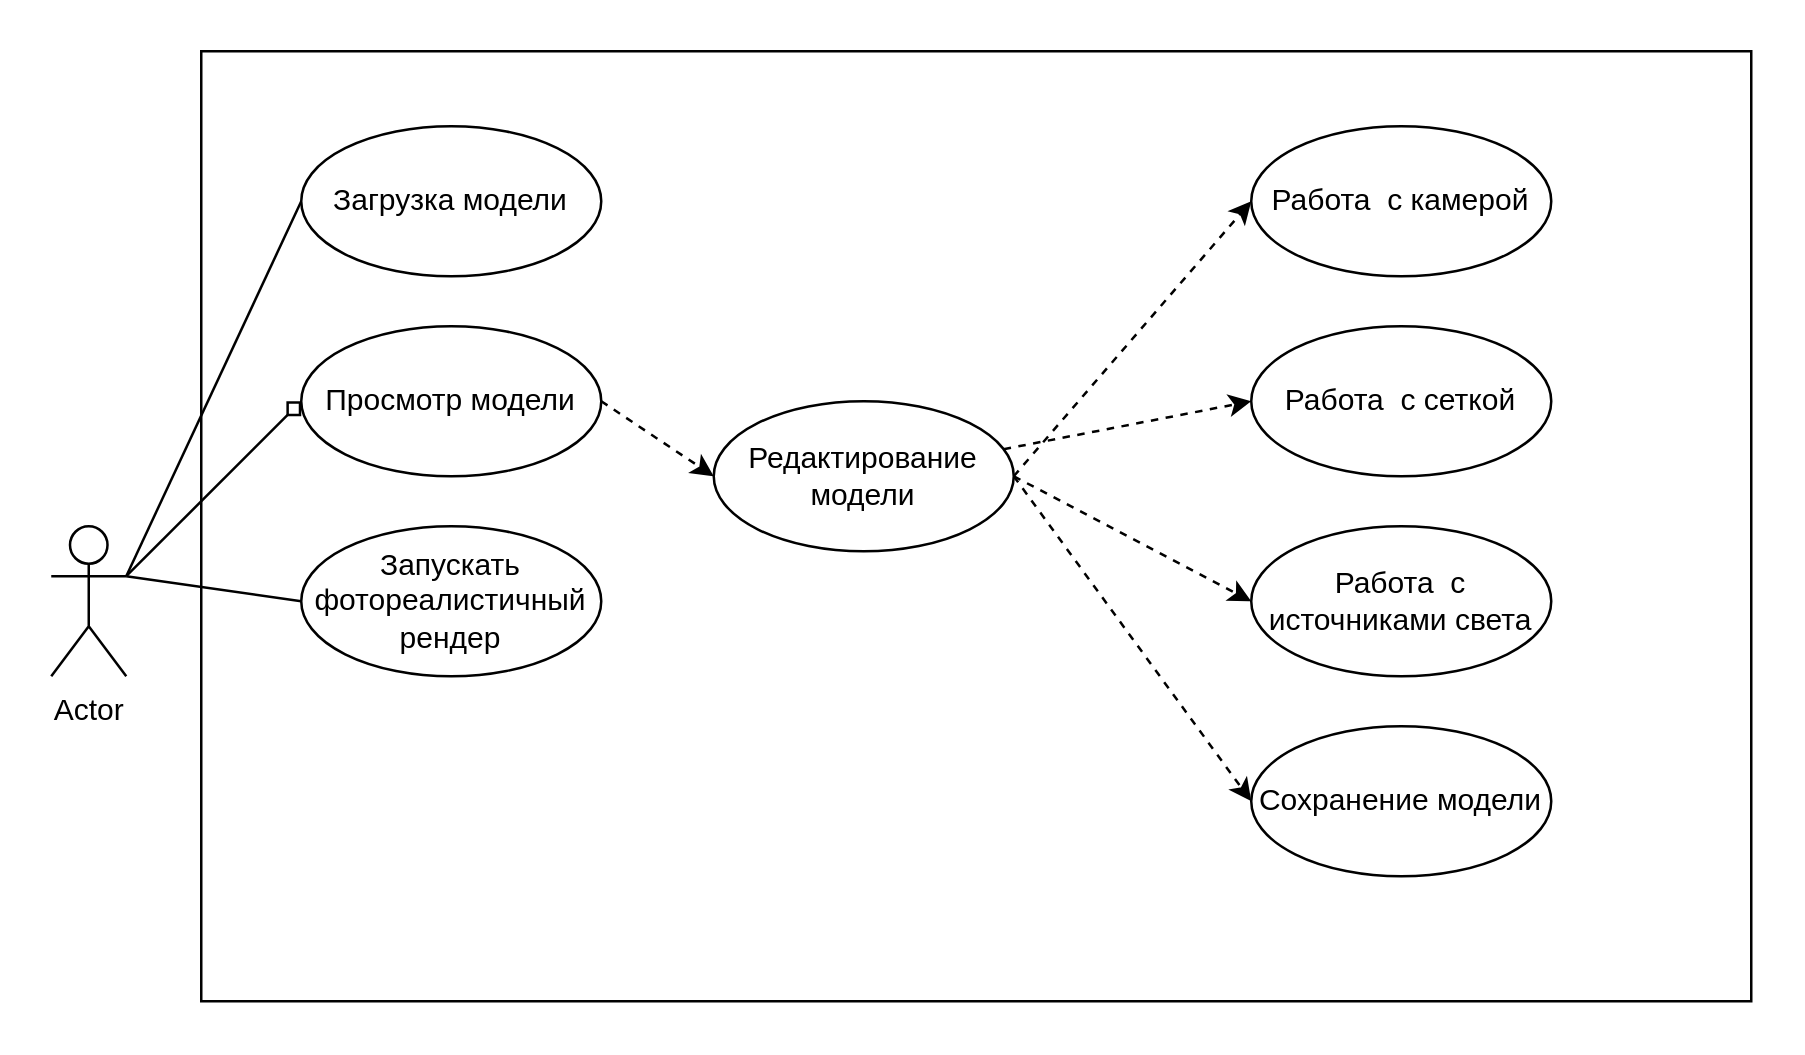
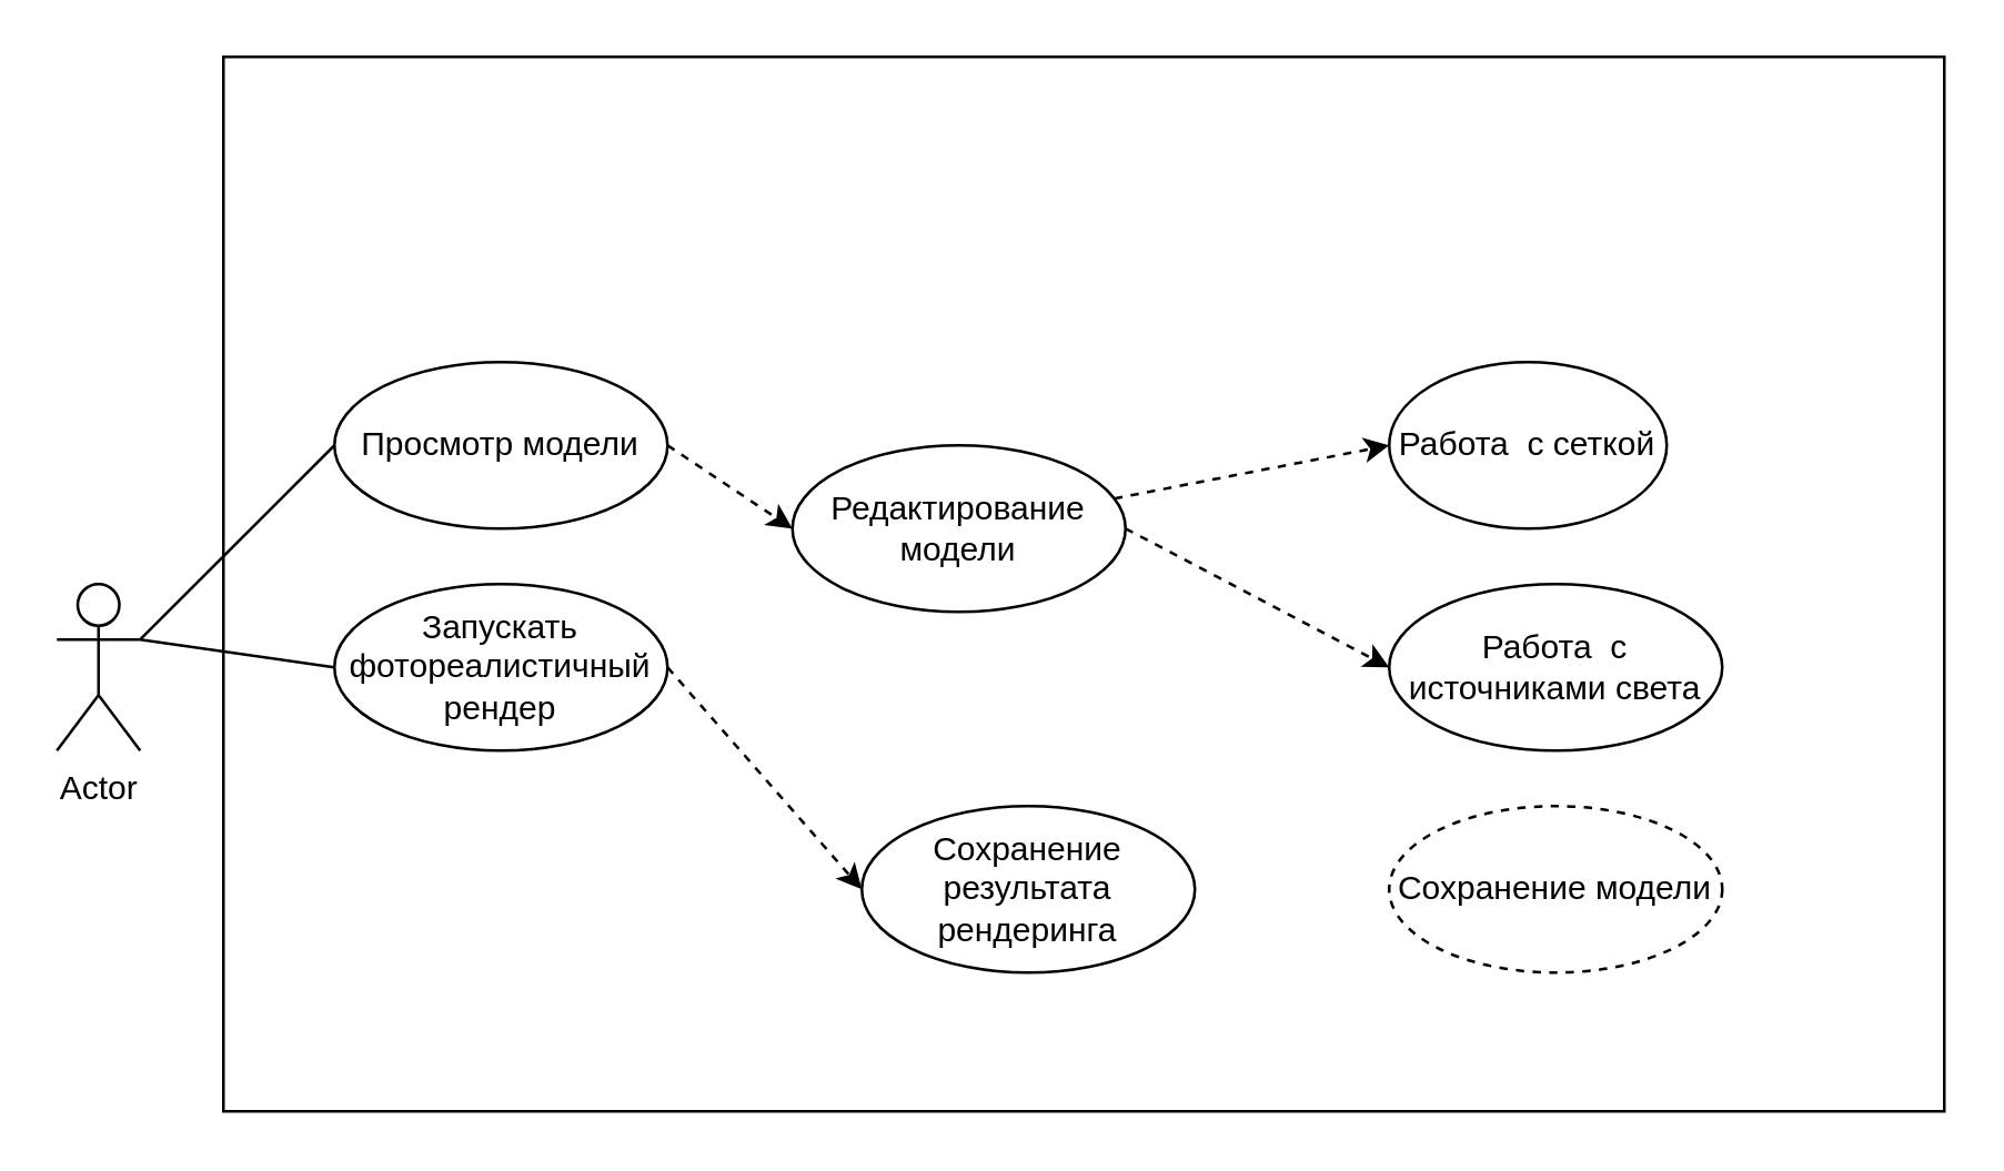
- <mxCell id="5" value="Загрузка модели" style="ellipse;whiteSpace=wrap;html=1;" vertex="1" parent="1"><mxGeometry x="120" y="50" width="120" height="60" as="geometry" /></mxCell>
- <mxCell id="7" value="Работа&amp;nbsp; с камерой" style="ellipse;whiteSpace=wrap;html=1;" vertex="1" parent="1"><mxGeometry x="500" y="50" width="120" height="60" as="geometry" /></mxCell>
- <mxCell id="18" style="rounded=0;orthogonalLoop=1;jettySize=auto;html=1;exitX=1;exitY=0.5;exitDx=0;exitDy=0;entryX=0;entryY=0.5;entryDx=0;entryDy=0;endArrow=classic;endFill=1;targetPerimeterSpacing=0;sourcePerimeterSpacing=0;jumpStyle=none;endSize=6;jumpSize=6;dashed=1;" edge="1" parent="1" source="12" target="7"><mxGeometry relative="1" as="geometry"><mxPoint x="250" y="170" as="sourcePoint" /><mxPoint x="320" y="170" as="targetPoint" /></mxGeometry></mxCell>
- <mxCell id="3" style="rounded=0;orthogonalLoop=1;jettySize=auto;html=1;exitX=1;exitY=0.333;exitDx=0;exitDy=0;exitPerimeter=0;entryX=0;entryY=0.5;entryDx=0;entryDy=0;endArrow=none;endFill=0;targetPerimeterSpacing=0;sourcePerimeterSpacing=0;jumpStyle=none;endSize=6;jumpSize=6;" edge="1" parent="1" source="4" target="5"><mxGeometry relative="1" as="geometry" /></mxCell>
- <mxCell id="9" value="Работа&amp;nbsp; с сеткой" style="ellipse;whiteSpace=wrap;html=1;" vertex="1" parent="1"><mxGeometry x="500" y="130" width="120" height="60" as="geometry" /></mxCell>
+ <mxCell id="9" value="Работа&amp;nbsp; с сеткой" style="ellipse;whiteSpace=wrap;html=1;" vertex="1" parent="1"><mxGeometry x="500" y="130" width="100" height="60" as="geometry" /></mxCell>
- <mxCell id="8" style="rounded=0;orthogonalLoop=1;jettySize=auto;html=1;exitX=1;exitY=0.333;exitDx=0;exitDy=0;exitPerimeter=0;entryX=0;entryY=0.5;entryDx=0;entryDy=0;endArrow=diamond;endFill=0;targetPerimeterSpacing=0;sourcePerimeterSpacing=0;jumpStyle=none;endSize=6;jumpSize=6;" edge="1" parent="1" source="4" target="6"><mxGeometry relative="1" as="geometry"><mxPoint x="60" y="240" as="sourcePoint" /><mxPoint x="130" y="90" as="targetPoint" /></mxGeometry></mxCell>
+ <mxCell id="8" style="rounded=0;orthogonalLoop=1;jettySize=auto;html=1;exitX=1;exitY=0.333;exitDx=0;exitDy=0;exitPerimeter=0;entryX=0;entryY=0.5;entryDx=0;entryDy=0;endArrow=none;endFill=0;targetPerimeterSpacing=0;sourcePerimeterSpacing=0;jumpStyle=none;endSize=6;jumpSize=6;" edge="1" parent="1" source="4" target="6"><mxGeometry relative="1" as="geometry"><mxPoint x="60" y="240" as="sourcePoint" /><mxPoint x="130" y="90" as="targetPoint" /></mxGeometry></mxCell>
- <mxCell id="21" style="rounded=0;orthogonalLoop=1;jettySize=auto;html=1;entryX=0;entryY=0.5;entryDx=0;entryDy=0;endArrow=classic;endFill=1;targetPerimeterSpacing=0;sourcePerimeterSpacing=0;jumpStyle=none;endSize=6;jumpSize=6;dashed=1;exitX=1;exitY=0.5;exitDx=0;exitDy=0;" edge="1" parent="1" source="12" target="14"><mxGeometry relative="1" as="geometry"><mxPoint x="440" y="170" as="sourcePoint" /><mxPoint x="510" y="250" as="targetPoint" /></mxGeometry></mxCell>
+ <mxCell id="17" style="rounded=0;orthogonalLoop=1;jettySize=auto;html=1;exitX=1;exitY=0.5;exitDx=0;exitDy=0;entryX=0;entryY=0.5;entryDx=0;entryDy=0;endArrow=classic;endFill=1;targetPerimeterSpacing=0;sourcePerimeterSpacing=0;jumpStyle=none;endSize=6;jumpSize=6;dashed=1;" edge="1" parent="1" source="11" target="15"><mxGeometry relative="1" as="geometry"><mxPoint x="250" y="170" as="sourcePoint" /><mxPoint x="320" y="170" as="targetPoint" /></mxGeometry></mxCell>
+ <mxCell id="15" value="Сохранение результата рендеринга" style="ellipse;whiteSpace=wrap;html=1;" vertex="1" parent="1"><mxGeometry x="310" y="290" width="120" height="60" as="geometry" /></mxCell>
- <mxCell id="14" value="Сохранение модели" style="ellipse;whiteSpace=wrap;html=1;" vertex="1" parent="1"><mxGeometry x="500" y="290" width="120" height="60" as="geometry" /></mxCell>
+ <mxCell id="14" value="Сохранение модели" style="ellipse;whiteSpace=wrap;html=1;dashed=1;" vertex="1" parent="1"><mxGeometry x="500" y="290" width="120" height="60" as="geometry" /></mxCell>
